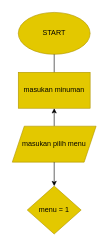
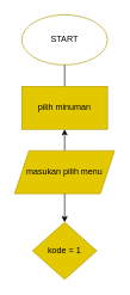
- <mxCell id="2" value="START" style="ellipse;whiteSpace=wrap;html=1;fillColor=#e3c800;strokeColor=#B09500;fontColor=#000000;" vertex="1" parent="1"><mxGeometry x="30" y="20" width="120" height="70" as="geometry" /></mxCell>
+ <mxCell id="2" value="START" style="ellipse;whiteSpace=wrap;html=1;fillColor=#ffffff;strokeColor=#B09500;fontColor=#000000;" vertex="1" parent="1"><mxGeometry x="30" y="20" width="120" height="70" as="geometry" /></mxCell>
- <mxCell id="4" value="masukan minuman" style="rounded=0;whiteSpace=wrap;html=1;fillColor=#e3c800;fontColor=#000000;strokeColor=#B09500;" vertex="1" parent="1"><mxGeometry x="30" y="120" width="120" height="60" as="geometry" /></mxCell>
+ <mxCell id="4" value="pilih minuman" style="rounded=0;whiteSpace=wrap;html=1;fillColor=#e3c800;fontColor=#000000;strokeColor=#B09500;" vertex="1" parent="1"><mxGeometry x="30" y="120" width="120" height="60" as="geometry" /></mxCell>
- <mxCell id="8" value="menu = 1" style="rhombus;whiteSpace=wrap;html=1;fillColor=#e3c800;fontColor=#000000;strokeColor=#B09500;" vertex="1" parent="1"><mxGeometry x="45" y="310" width="90" height="80" as="geometry" /></mxCell>
+ <mxCell id="8" value="kode = 1" style="rhombus;whiteSpace=wrap;html=1;fillColor=#e3c800;fontColor=#000000;strokeColor=#B09500;" vertex="1" parent="1"><mxGeometry x="45" y="310" width="90" height="80" as="geometry" /></mxCell>
